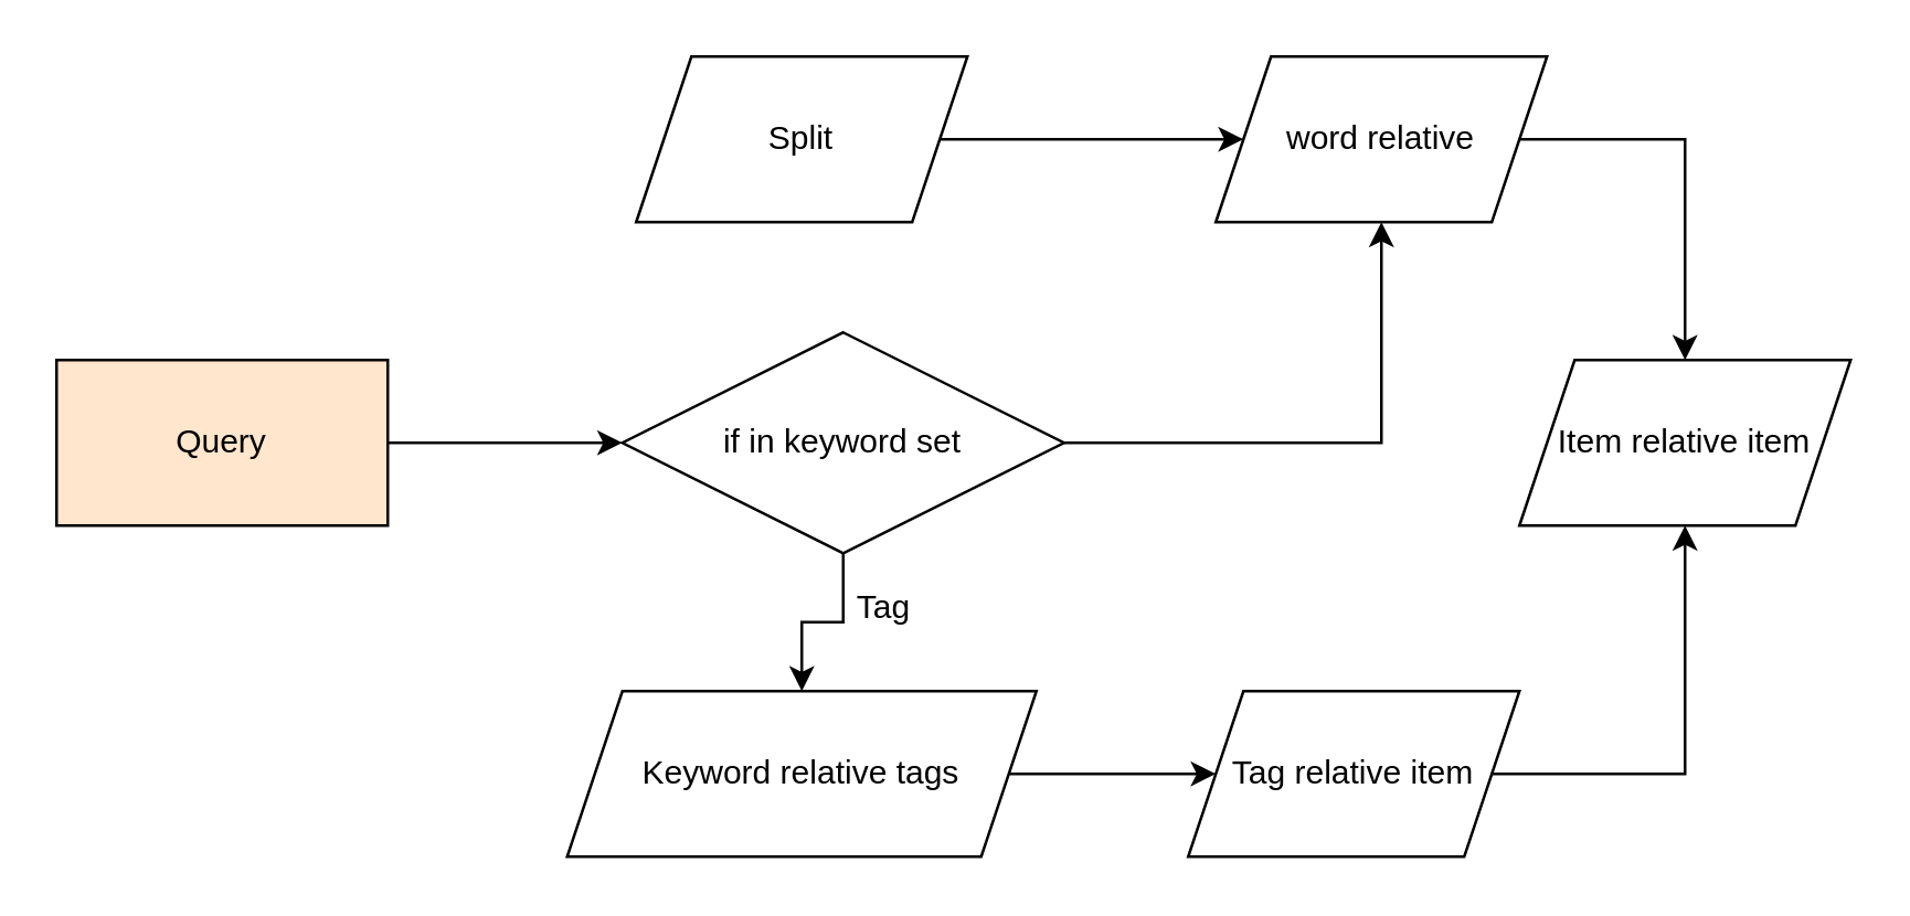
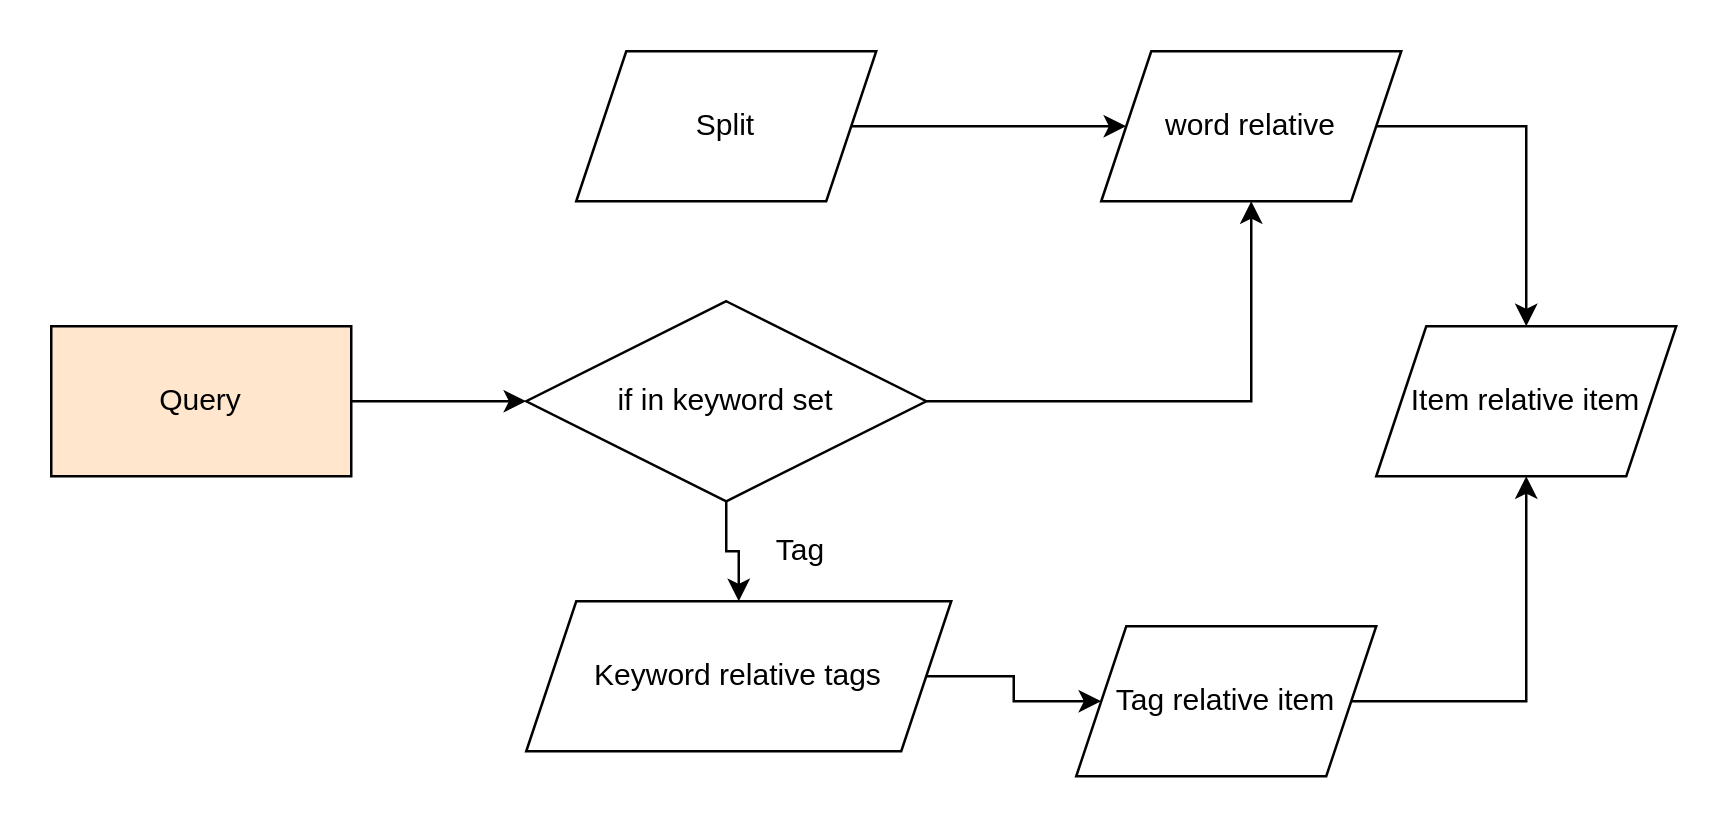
- <mxCell id="6" value="if in keyword set" style="rhombus;whiteSpace=wrap;html=1;" vertex="1" parent="1"><mxGeometry x="225" y="120" width="160" height="80" as="geometry" /></mxCell>
+ <mxCell id="6" value="if in keyword set" style="rhombus;whiteSpace=wrap;html=1;" vertex="1" parent="1"><mxGeometry x="210" y="120" width="160" height="80" as="geometry" /></mxCell>
- <mxCell id="15" value="Keyword relative tags" style="shape=parallelogram;perimeter=parallelogramPerimeter;whiteSpace=wrap;html=1;fixedSize=1;" vertex="1" parent="1"><mxGeometry x="205" y="250" width="170" height="60" as="geometry" /></mxCell>
+ <mxCell id="15" value="Keyword relative tags" style="shape=parallelogram;perimeter=parallelogramPerimeter;whiteSpace=wrap;html=1;fixedSize=1;" vertex="1" parent="1"><mxGeometry x="210" y="240" width="170" height="60" as="geometry" /></mxCell>
